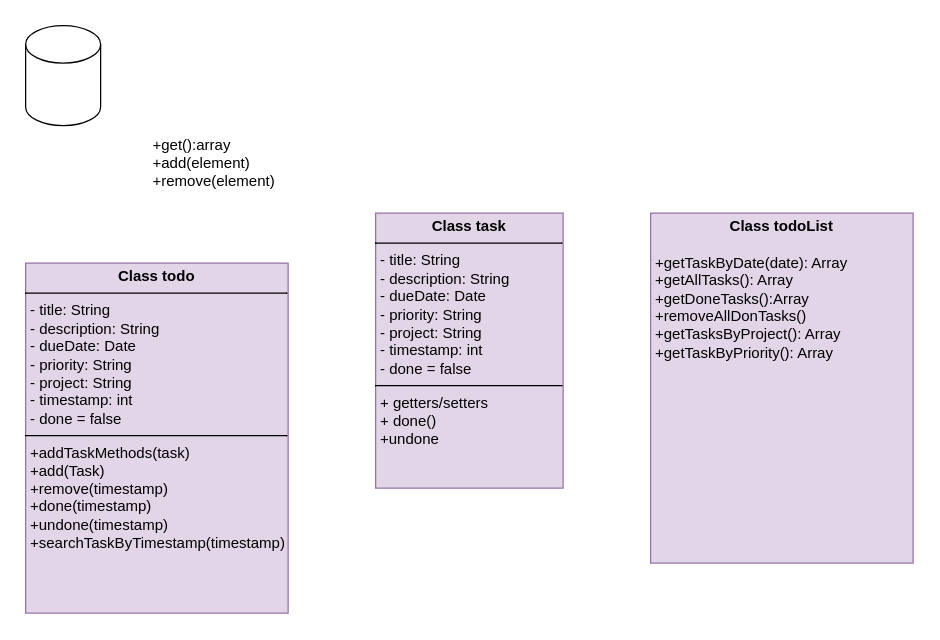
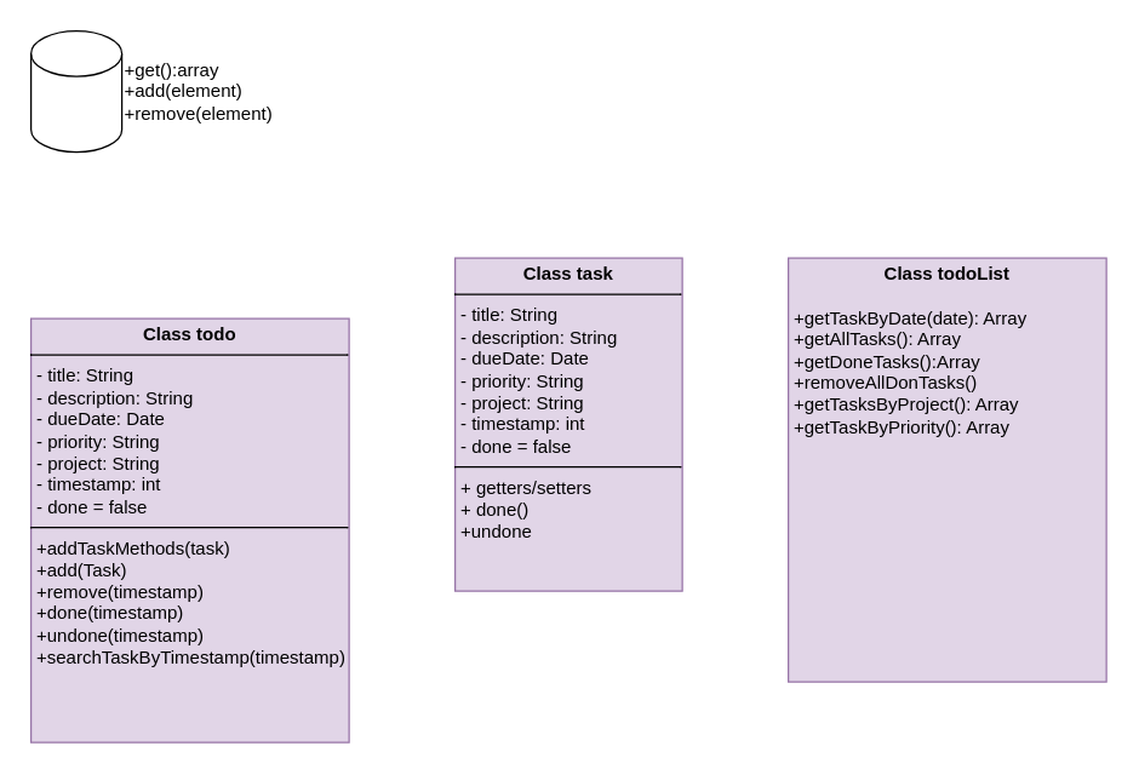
- <mxCell id="3" value="+get():array&lt;div&gt;+add(element)&lt;/div&gt;&lt;div&gt;+remove(element)&lt;/div&gt;" style="text;html=1;align=left;verticalAlign=middle;whiteSpace=wrap;rounded=0;" parent="1" vertex="1"><mxGeometry x="120" y="90" width="100" height="80" as="geometry" /></mxCell>
+ <mxCell id="3" value="+get():array&lt;div&gt;+add(element)&lt;/div&gt;&lt;div&gt;+remove(element)&lt;/div&gt;" style="text;html=1;align=left;verticalAlign=middle;whiteSpace=wrap;rounded=0;" parent="1" vertex="1"><mxGeometry x="80" y="20" width="100" height="80" as="geometry" /></mxCell>
